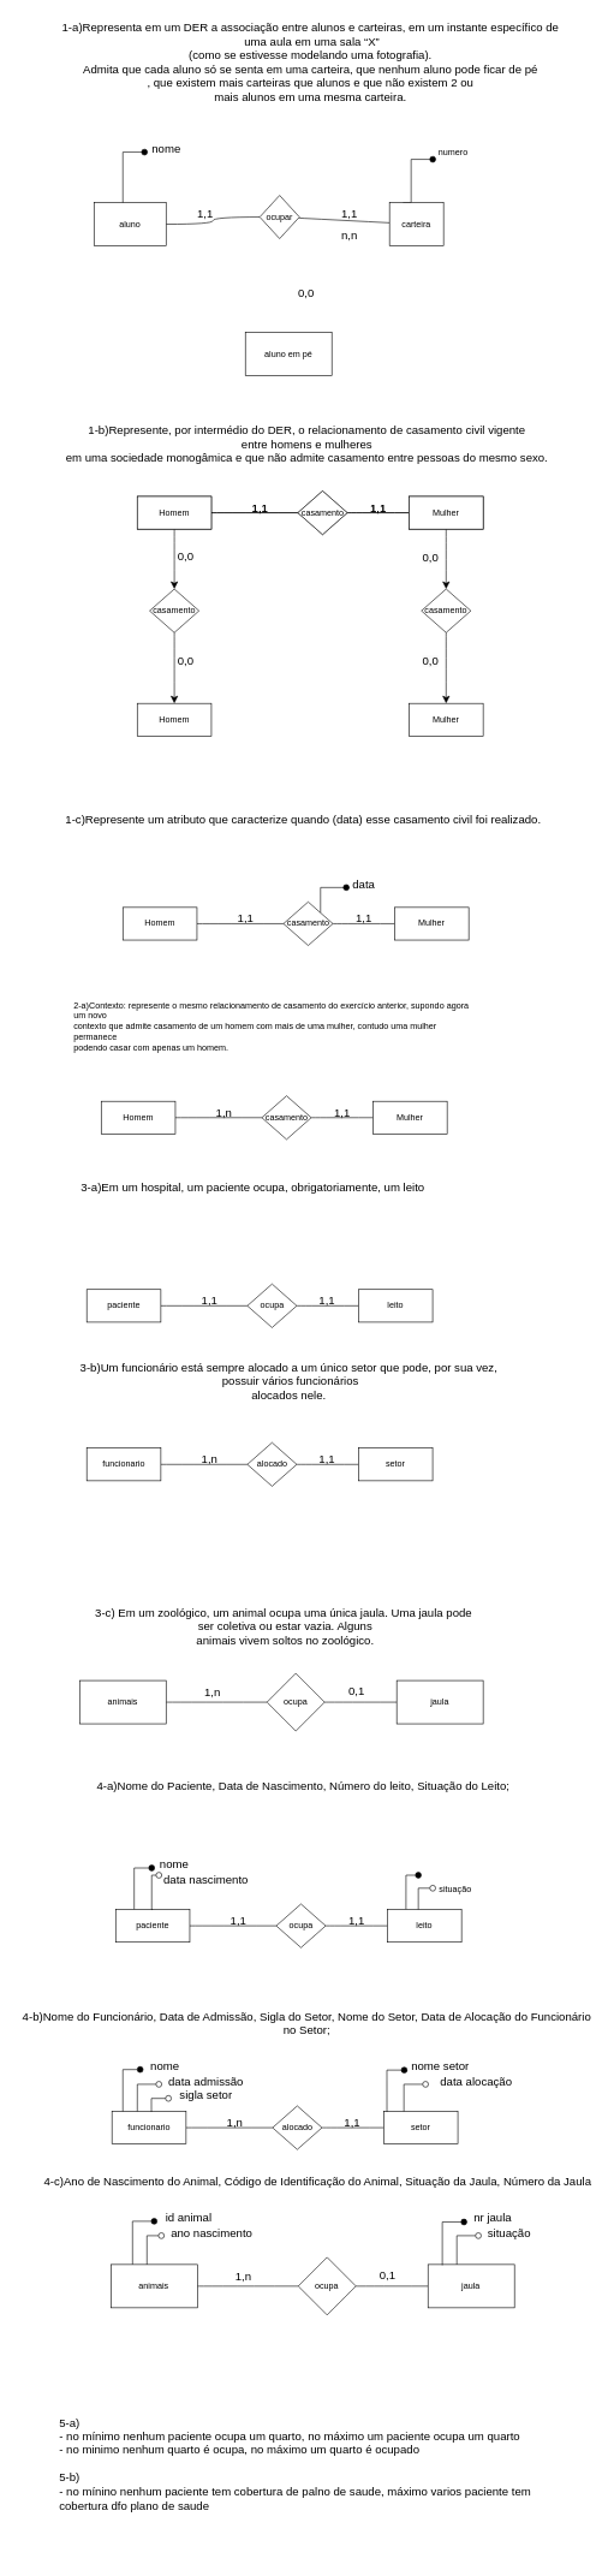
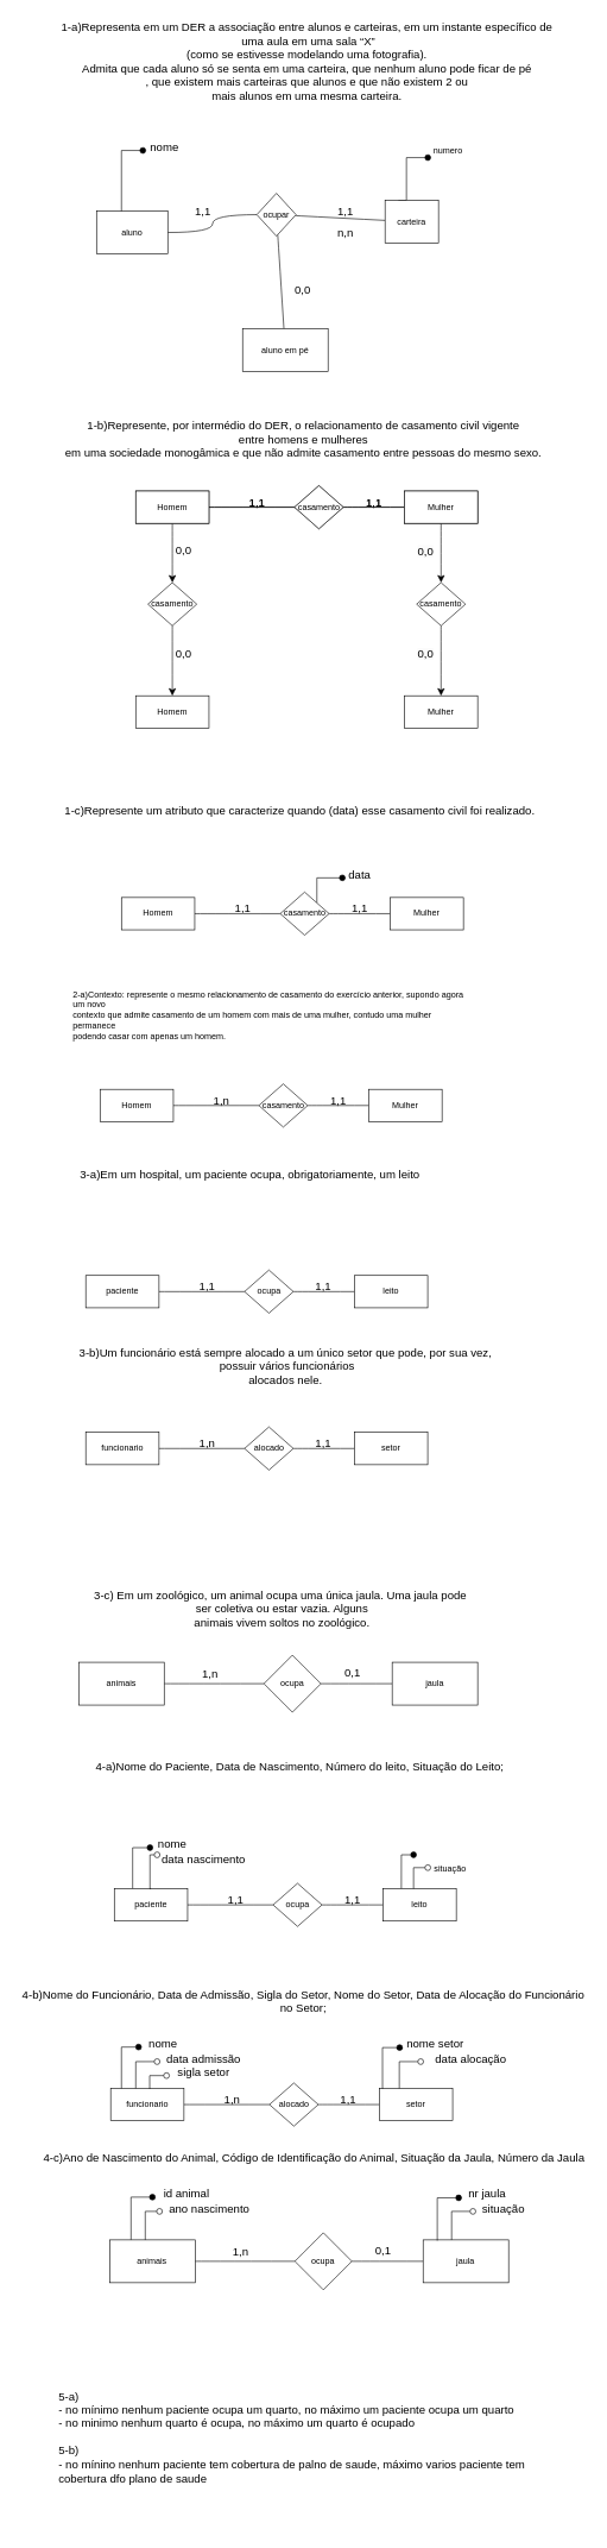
- <mxCell id="5" value="&lt;font style=&quot;vertical-align: inherit;&quot;&gt;&lt;font style=&quot;vertical-align: inherit;&quot;&gt;aluno&lt;/font&gt;&lt;/font&gt;" style="whiteSpace=wrap;html=1;align=center;verticalAlign=middle;treeFolding=1;treeMoving=1;newEdgeStyle={&quot;edgeStyle&quot;:&quot;elbowEdgeStyle&quot;,&quot;startArrow&quot;:&quot;none&quot;,&quot;endArrow&quot;:&quot;none&quot;};" vertex="1" parent="3"><mxGeometry y="90" width="100" height="60" as="geometry" /></mxCell>
+ <mxCell id="5" value="&lt;font style=&quot;vertical-align: inherit;&quot;&gt;&lt;font style=&quot;vertical-align: inherit;&quot;&gt;aluno&lt;/font&gt;&lt;/font&gt;" style="whiteSpace=wrap;html=1;align=center;verticalAlign=middle;treeFolding=1;treeMoving=1;newEdgeStyle={&quot;edgeStyle&quot;:&quot;elbowEdgeStyle&quot;,&quot;startArrow&quot;:&quot;none&quot;,&quot;endArrow&quot;:&quot;none&quot;};" vertex="1" parent="3"><mxGeometry x="5" y="105" width="100" height="60" as="geometry" /></mxCell>
+ <mxCell id="8" value="" style="edgeStyle=none;curved=1;rounded=0;orthogonalLoop=1;jettySize=auto;html=1;fontSize=12;startSize=8;endSize=8;endArrow=none;endFill=0;" edge="1" parent="3" source="9" target="17"><mxGeometry relative="1" as="geometry" /></mxCell>
